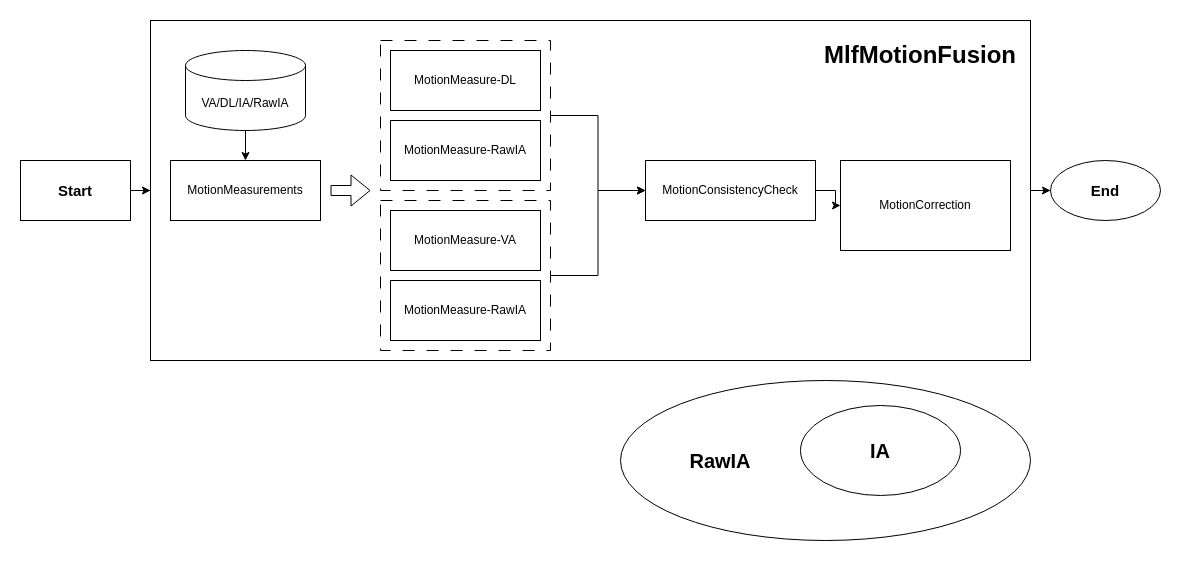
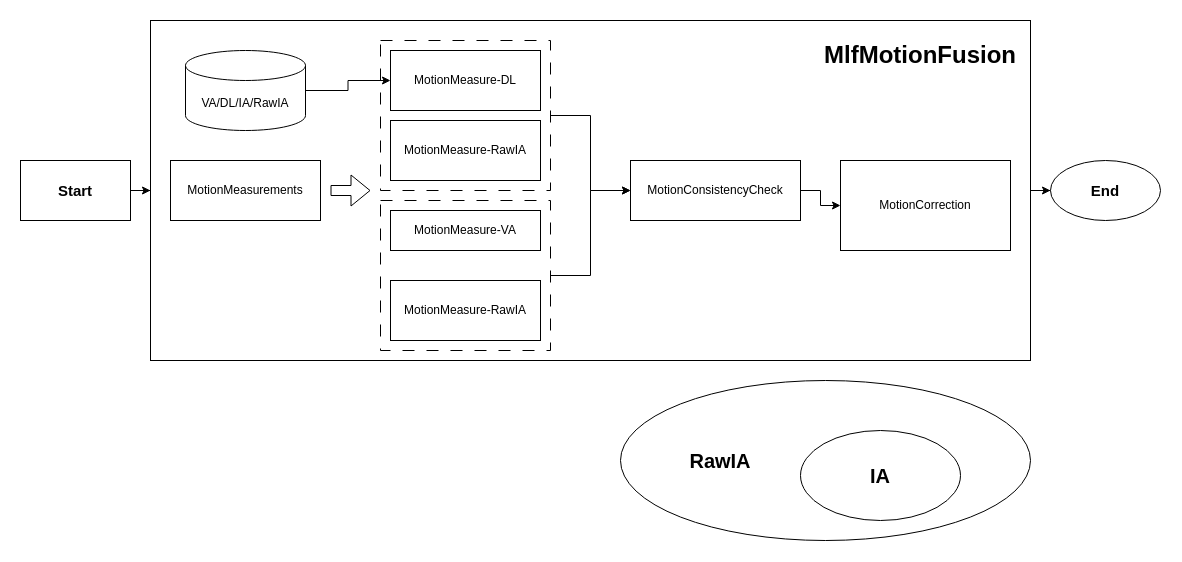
- <mxCell id="9" style="edgeStyle=orthogonalEdgeStyle;rounded=0;orthogonalLoop=1;jettySize=auto;html=1;" edge="1" parent="1" source="10" target="6"><mxGeometry relative="1" as="geometry" /></mxCell>
+ <mxCell id="9" style="edgeStyle=orthogonalEdgeStyle;rounded=0;orthogonalLoop=1;jettySize=auto;html=1;" edge="1" parent="1" source="10" target="8"><mxGeometry relative="1" as="geometry" /></mxCell>
- <mxCell id="13" value="MotionConsistencyCheck" style="rounded=0;whiteSpace=wrap;html=1;" vertex="1" parent="1"><mxGeometry x="645" y="160" width="170" height="60" as="geometry" /></mxCell>
+ <mxCell id="13" value="MotionConsistencyCheck" style="rounded=0;whiteSpace=wrap;html=1;" vertex="1" parent="1"><mxGeometry x="630" y="160" width="170" height="60" as="geometry" /></mxCell>
- <mxCell id="17" value="MotionMeasure-VA" style="rounded=0;whiteSpace=wrap;html=1;" vertex="1" parent="1"><mxGeometry x="390" y="210" width="150" height="60" as="geometry" /></mxCell>
+ <mxCell id="17" value="MotionMeasure-VA" style="rounded=0;whiteSpace=wrap;html=1;" vertex="1" parent="1"><mxGeometry x="390" y="210" width="150" height="40" as="geometry" /></mxCell>
- <mxCell id="23" value="&lt;b&gt;&lt;font style=&quot;font-size: 20px;&quot;&gt;IA&lt;/font&gt;&lt;/b&gt;" style="ellipse;whiteSpace=wrap;html=1;" vertex="1" parent="1"><mxGeometry x="800" y="405" width="160" height="90" as="geometry" /></mxCell>
+ <mxCell id="23" value="&lt;b&gt;&lt;font style=&quot;font-size: 20px;&quot;&gt;IA&lt;/font&gt;&lt;/b&gt;" style="ellipse;whiteSpace=wrap;html=1;" vertex="1" parent="1"><mxGeometry x="800" y="430" width="160" height="90" as="geometry" /></mxCell>
